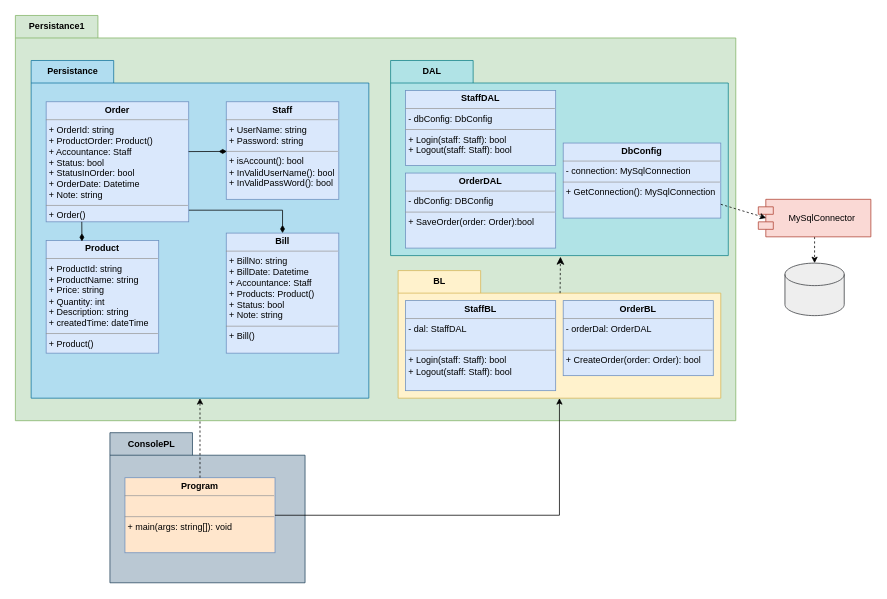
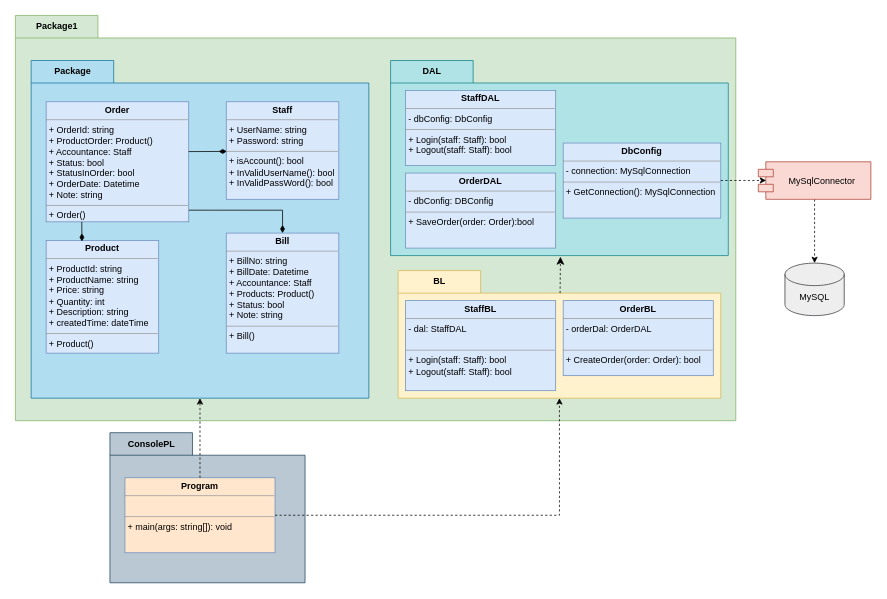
- <mxCell id="4" value="Persistance1" style="shape=folder;fontStyle=1;tabWidth=110;tabHeight=30;tabPosition=left;html=1;boundedLbl=1;labelInHeader=1;container=1;collapsible=0;recursiveResize=0;fillColor=#d5e8d4;strokeColor=#82b366;" parent="1" vertex="1"><mxGeometry x="20" y="20" width="960" height="540" as="geometry" /></mxCell>
+ <mxCell id="4" value="Package1" style="shape=folder;fontStyle=1;tabWidth=110;tabHeight=30;tabPosition=left;html=1;boundedLbl=1;labelInHeader=1;container=1;collapsible=0;recursiveResize=0;fillColor=#d5e8d4;strokeColor=#82b366;" parent="1" vertex="1"><mxGeometry x="20" y="20" width="960" height="540" as="geometry" /></mxCell>
- <mxCell id="5" value="Persistance" style="shape=folder;fontStyle=1;tabWidth=110;tabHeight=30;tabPosition=left;html=1;boundedLbl=1;labelInHeader=1;container=1;collapsible=0;recursiveResize=0;fillColor=#b1ddf0;strokeColor=#10739e;" parent="4" vertex="1"><mxGeometry x="21" y="60" width="450" height="450" as="geometry" /></mxCell>
+ <mxCell id="5" value="Package" style="shape=folder;fontStyle=1;tabWidth=110;tabHeight=30;tabPosition=left;html=1;boundedLbl=1;labelInHeader=1;container=1;collapsible=0;recursiveResize=0;fillColor=#b1ddf0;strokeColor=#10739e;" parent="4" vertex="1"><mxGeometry x="21" y="60" width="450" height="450" as="geometry" /></mxCell>
- <mxCell id="3" value="MySqlConnector" style="shape=module;align=left;spacingLeft=20;align=center;verticalAlign=middle;fillColor=#fad9d5;strokeColor=#ae4132;" parent="1" vertex="1"><mxGeometry x="1010" y="265" width="150" height="50" as="geometry" /></mxCell>
+ <mxCell id="3" value="MySqlConnector" style="shape=module;align=left;spacingLeft=20;align=center;verticalAlign=middle;fillColor=#fad9d5;strokeColor=#ae4132;" parent="1" vertex="1"><mxGeometry x="1010" y="215" width="150" height="50" as="geometry" /></mxCell>
+ <mxCell id="23" value="MySQL" style="text;html=1;strokeColor=none;fillColor=none;align=center;verticalAlign=middle;whiteSpace=wrap;rounded=0;" parent="21" vertex="1"><mxGeometry x="9.5" y="30" width="60" height="30" as="geometry" /></mxCell>
- <mxCell id="28" style="edgeStyle=orthogonalEdgeStyle;rounded=0;orthogonalLoop=1;jettySize=auto;html=1;entryX=0.5;entryY=1;entryDx=0;entryDy=0;entryPerimeter=0;dashed=0;endArrow=classic;endFill=1;" parent="1" source="25" target="17" edge="1"><mxGeometry relative="1" as="geometry" /></mxCell>
+ <mxCell id="28" style="edgeStyle=orthogonalEdgeStyle;rounded=0;orthogonalLoop=1;jettySize=auto;html=1;entryX=0.5;entryY=1;entryDx=0;entryDy=0;entryPerimeter=0;dashed=1;endArrow=classic;endFill=1;" parent="1" source="25" target="17" edge="1"><mxGeometry relative="1" as="geometry" /></mxCell>
